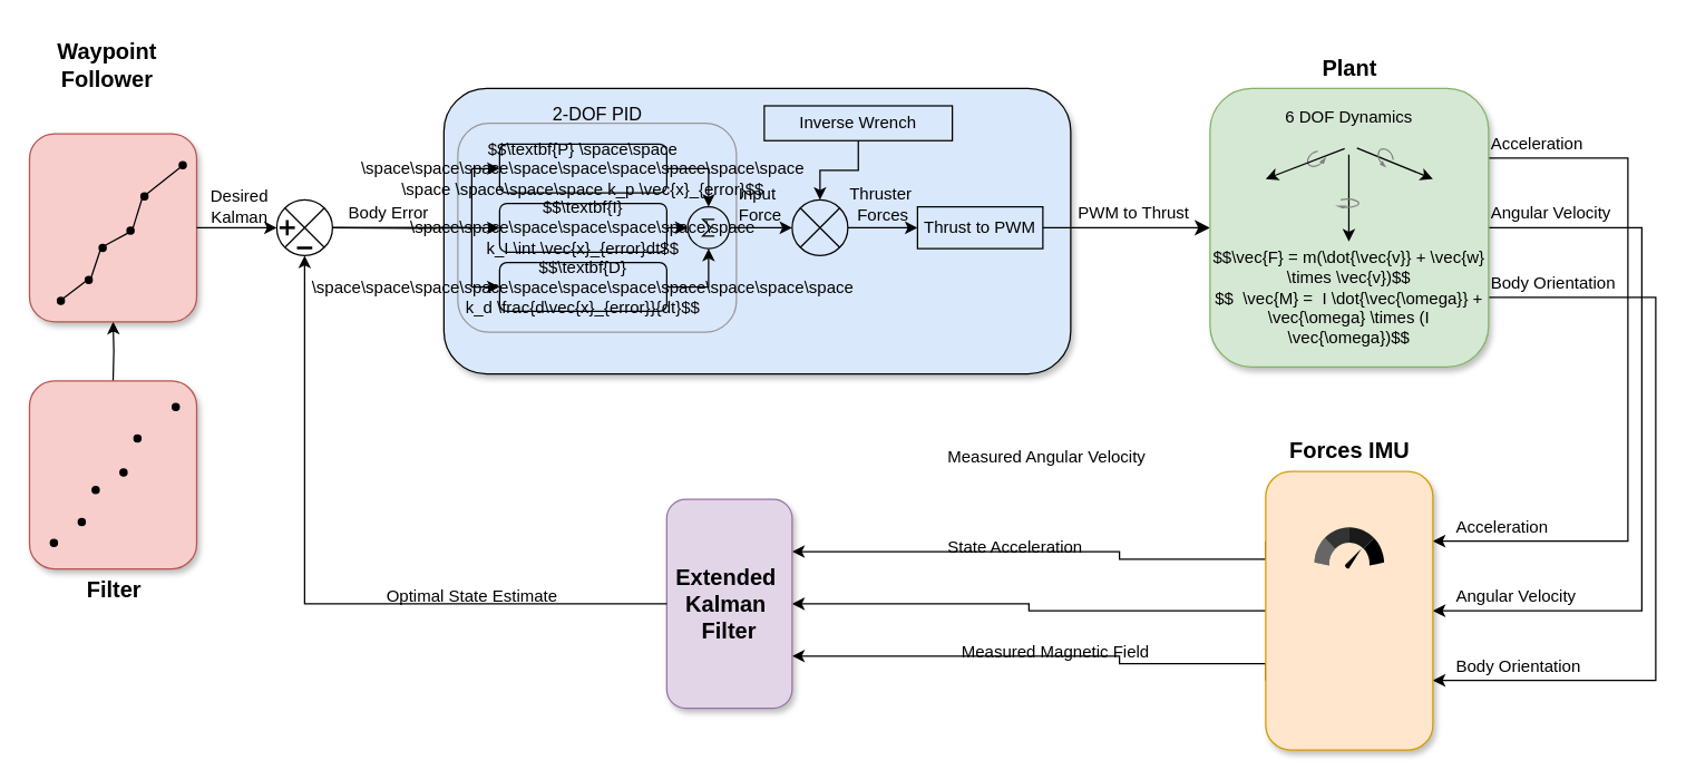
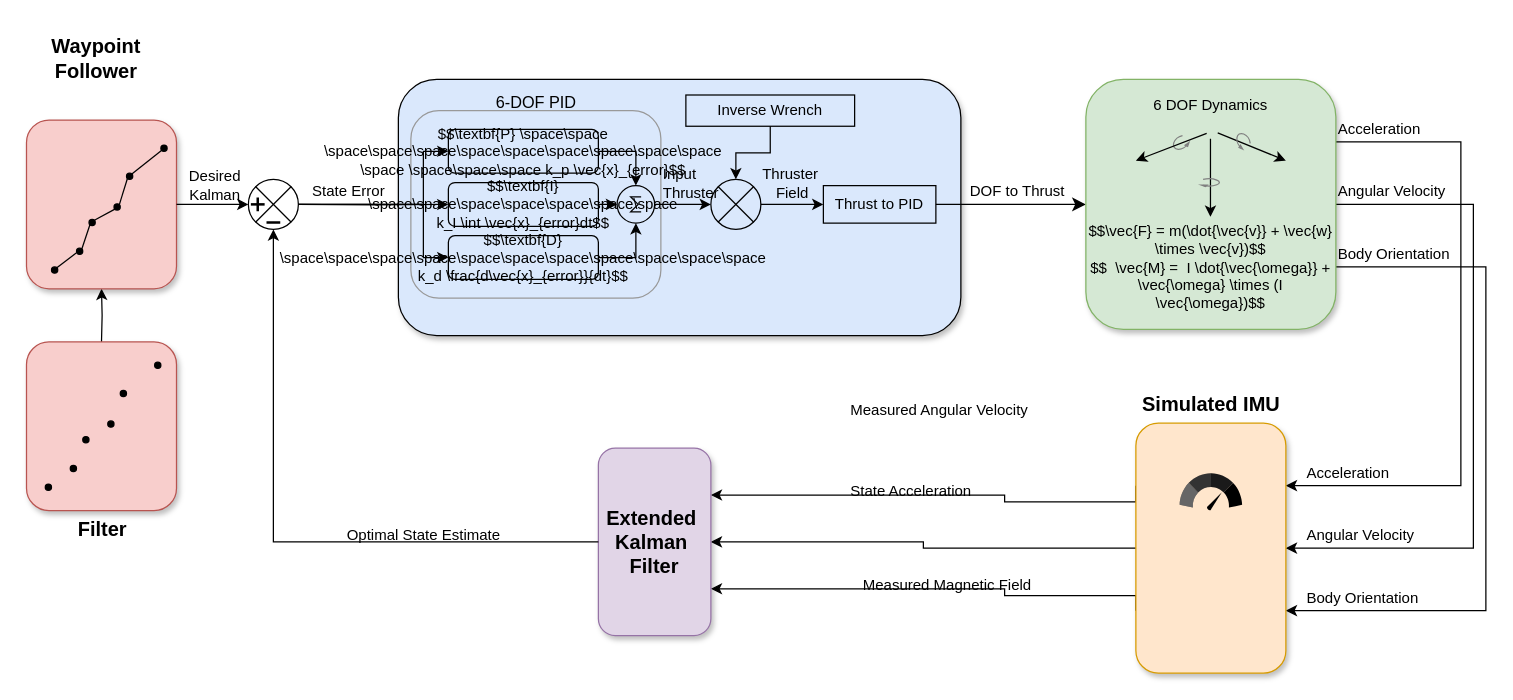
- <mxCell id="20" value="Plant" style="text;html=1;align=center;verticalAlign=middle;resizable=0;points=[];autosize=1;strokeColor=none;fillColor=none;fontSize=16;fontStyle=1" parent="1" vertex="1"><mxGeometry x="938" y="33" width="60" height="30" as="geometry" /></mxCell>
- <mxCell id="48" value="2-DOF PID" style="text;html=1;align=center;verticalAlign=middle;resizable=0;points=[];autosize=1;strokeColor=none;fillColor=none;fontSize=13;fontStyle=0" vertex="1" parent="1"><mxGeometry x="383" y="65.5" width="90" height="30" as="geometry" /></mxCell>
+ <mxCell id="48" value="6-DOF PID" style="text;html=1;align=center;verticalAlign=middle;resizable=0;points=[];autosize=1;strokeColor=none;fillColor=none;fontSize=13;fontStyle=0" vertex="1" parent="1"><mxGeometry x="383" y="65.5" width="90" height="30" as="geometry" /></mxCell>
- <mxCell id="65" value="Input&lt;div&gt;Force&lt;/div&gt;" style="text;html=1;align=left;verticalAlign=middle;resizable=0;points=[];autosize=1;strokeColor=none;fillColor=none;" vertex="1" parent="1"><mxGeometry x="528" y="125.5" width="50" height="40" as="geometry" /></mxCell>
+ <mxCell id="65" value="Input&lt;div&gt;Thruster&lt;/div&gt;" style="text;html=1;align=left;verticalAlign=middle;resizable=0;points=[];autosize=1;strokeColor=none;fillColor=none;" vertex="1" parent="1"><mxGeometry x="528" y="125.5" width="50" height="40" as="geometry" /></mxCell>
- <mxCell id="5" value="Thruster&amp;nbsp;&lt;div&gt;Forces&lt;/div&gt;" style="text;html=1;align=center;verticalAlign=middle;resizable=0;points=[];autosize=1;strokeColor=none;fillColor=none;" parent="1" vertex="1"><mxGeometry x="598" y="125.5" width="70" height="40" as="geometry" /></mxCell>
+ <mxCell id="5" value="Thruster&amp;nbsp;&lt;div&gt;Field&lt;/div&gt;" style="text;html=1;align=center;verticalAlign=middle;resizable=0;points=[];autosize=1;strokeColor=none;fillColor=none;" parent="1" vertex="1"><mxGeometry x="598" y="125.5" width="70" height="40" as="geometry" /></mxCell>
- <mxCell id="62" value="Body Error" style="text;html=1;align=center;verticalAlign=middle;resizable=0;points=[];autosize=1;strokeColor=none;fillColor=none;" vertex="1" parent="1"><mxGeometry x="238" y="138" width="80" height="30" as="geometry" /></mxCell>
+ <mxCell id="62" value="State Error" style="text;html=1;align=center;verticalAlign=middle;resizable=0;points=[];autosize=1;strokeColor=none;fillColor=none;" vertex="1" parent="1"><mxGeometry x="238" y="138" width="80" height="30" as="geometry" /></mxCell>
- <mxCell id="8" value="PWM to Thrust" style="text;html=1;align=center;verticalAlign=middle;resizable=0;points=[];autosize=1;strokeColor=none;fillColor=none;" parent="1" vertex="1"><mxGeometry x="763" y="138" width="100" height="30" as="geometry" /></mxCell>
+ <mxCell id="8" value="DOF to Thrust" style="text;html=1;align=center;verticalAlign=middle;resizable=0;points=[];autosize=1;strokeColor=none;fillColor=none;" parent="1" vertex="1"><mxGeometry x="763" y="138" width="100" height="30" as="geometry" /></mxCell>
- <mxCell id="6" value="Thrust to PWM" style="rounded=0;whiteSpace=wrap;html=1;strokeColor=default;fillColor=none;" parent="1" vertex="1"><mxGeometry x="658" y="148" width="90" height="30" as="geometry" /></mxCell>
+ <mxCell id="6" value="Thrust to PID" style="rounded=0;whiteSpace=wrap;html=1;strokeColor=default;fillColor=none;" parent="1" vertex="1"><mxGeometry x="658" y="148" width="90" height="30" as="geometry" /></mxCell>
- <mxCell id="37" value="Forces IMU" style="text;html=1;align=center;verticalAlign=middle;resizable=0;points=[];autosize=1;strokeColor=none;fillColor=none;fontSize=16;fontStyle=1" vertex="1" parent="1"><mxGeometry x="903" y="308" width="130" height="30" as="geometry" /></mxCell>
+ <mxCell id="37" value="Simulated IMU" style="text;html=1;align=center;verticalAlign=middle;resizable=0;points=[];autosize=1;strokeColor=none;fillColor=none;fontSize=16;fontStyle=1" vertex="1" parent="1"><mxGeometry x="903" y="308" width="130" height="30" as="geometry" /></mxCell>
